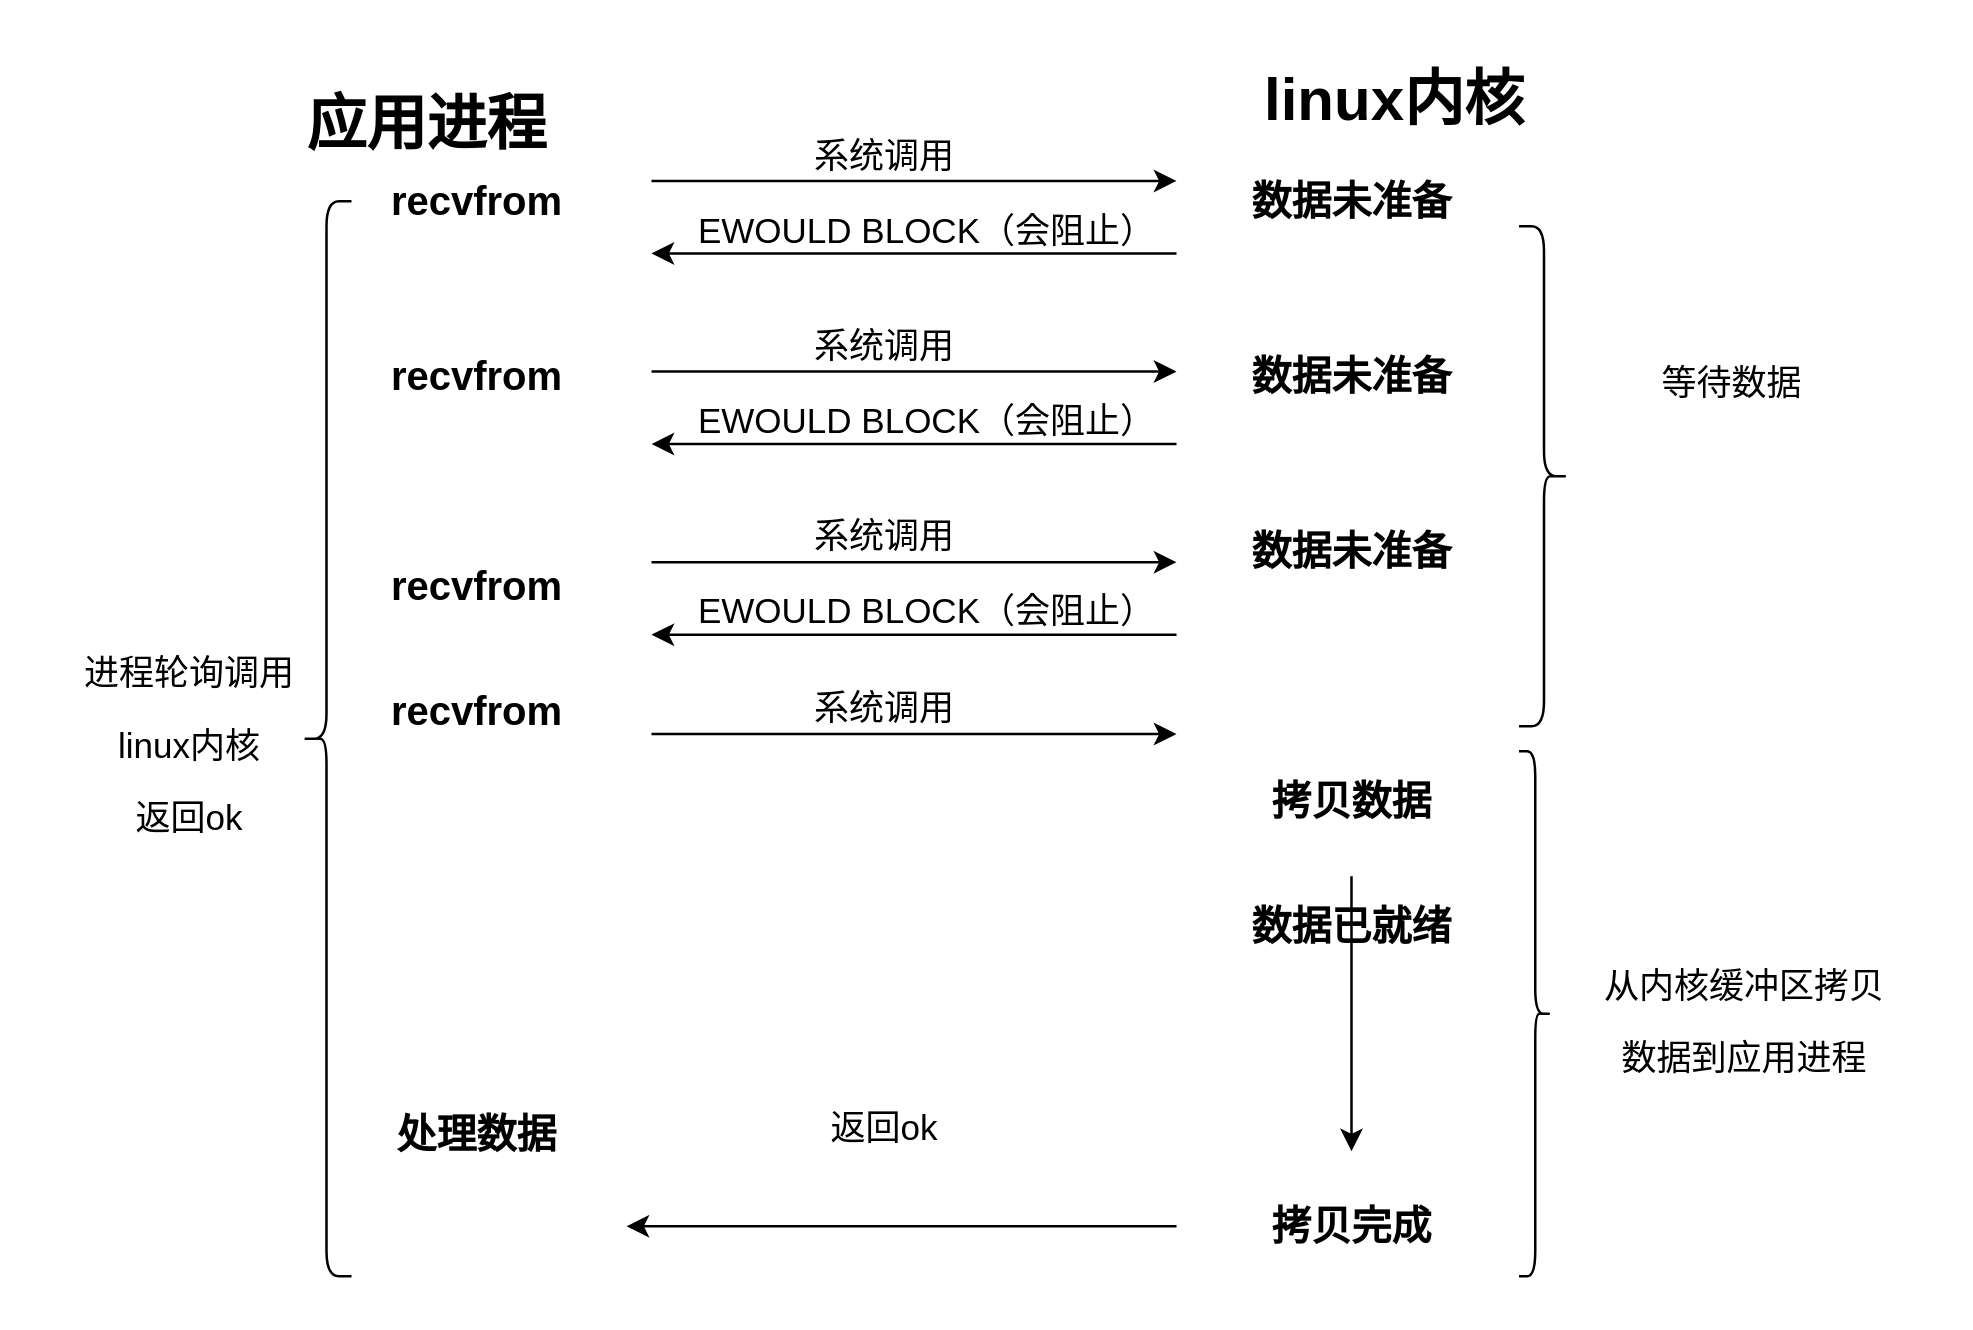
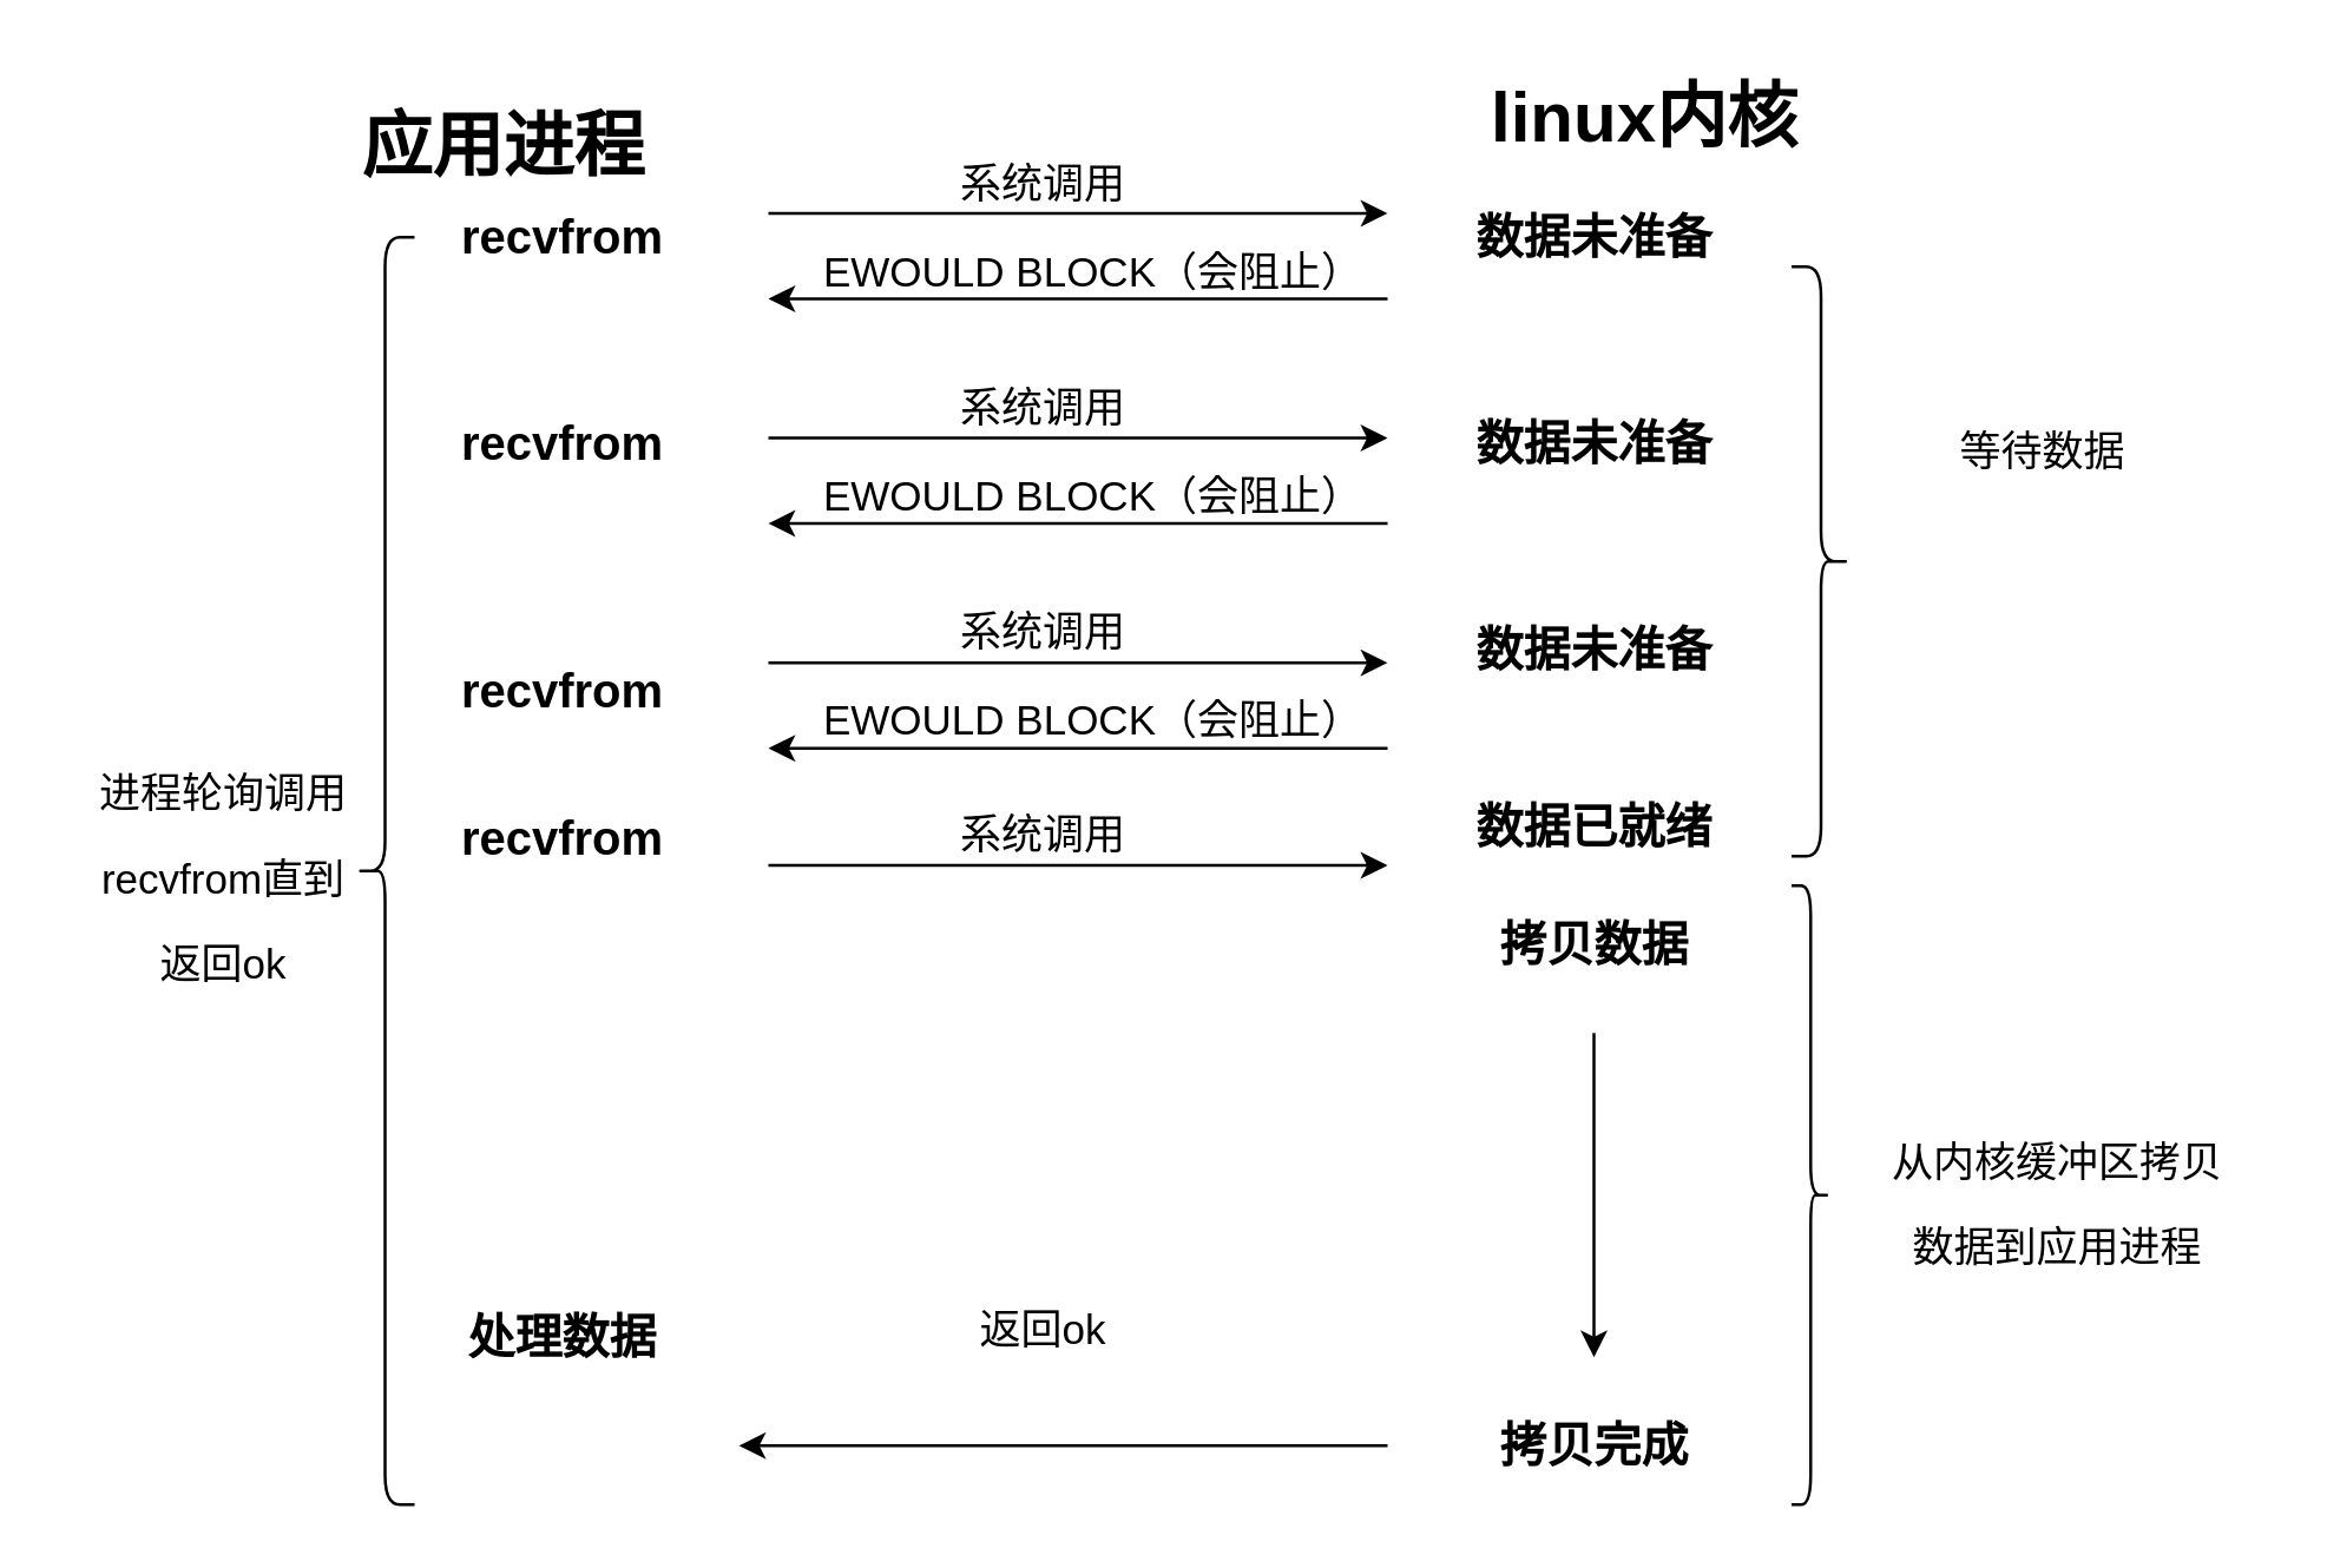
- <mxCell id="3" value="&lt;font style=&quot;font-size: 14px ; font-weight: normal&quot;&gt;进程轮询调用&lt;br&gt;linux内核&lt;br&gt;返回ok&lt;/font&gt;" style="text;strokeColor=none;fillColor=none;html=1;fontSize=24;fontStyle=1;verticalAlign=middle;align=center;" parent="1" vertex="1"><mxGeometry x="20" y="237.5" width="110" height="115" as="geometry" /></mxCell>
+ <mxCell id="3" value="&lt;font style=&quot;font-size: 14px ; font-weight: normal&quot;&gt;进程轮询调用&lt;br&gt;recvfrom直到&lt;br&gt;返回ok&lt;/font&gt;" style="text;strokeColor=none;fillColor=none;html=1;fontSize=24;fontStyle=1;verticalAlign=middle;align=center;" parent="1" vertex="1"><mxGeometry x="20" y="237.5" width="110" height="115" as="geometry" /></mxCell>
- <mxCell id="14" value="&lt;font style=&quot;font-size: 16px&quot;&gt;数据已就绪&lt;/font&gt;" style="text;strokeColor=none;fillColor=none;html=1;fontSize=16;fontStyle=1;verticalAlign=middle;align=center;" parent="1" vertex="1"><mxGeometry x="490" y="350" width="100" height="40" as="geometry" /></mxCell>
+ <mxCell id="14" value="&lt;font style=&quot;font-size: 16px&quot;&gt;数据已就绪&lt;/font&gt;" style="text;strokeColor=none;fillColor=none;html=1;fontSize=16;fontStyle=1;verticalAlign=middle;align=center;" parent="1" vertex="1"><mxGeometry x="490" y="260" width="100" height="40" as="geometry" /></mxCell>
